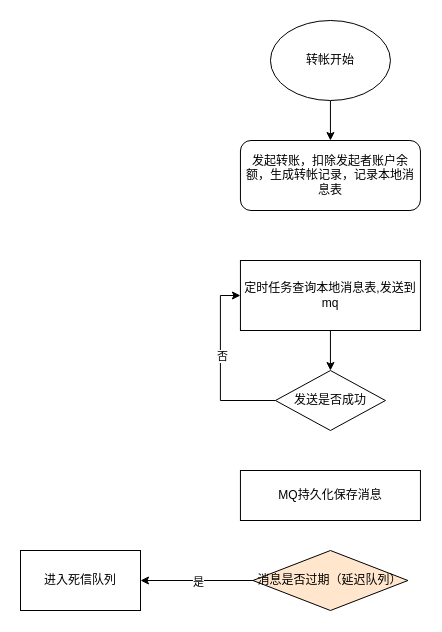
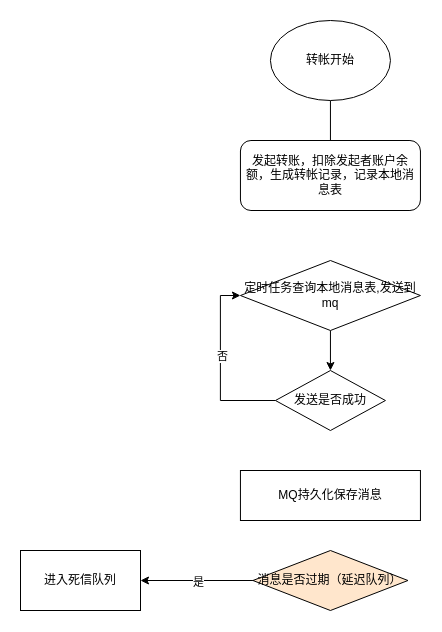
- <mxCell id="2" style="edgeStyle=orthogonalEdgeStyle;rounded=0;orthogonalLoop=1;jettySize=auto;html=1;entryX=0.5;entryY=0;entryDx=0;entryDy=0;" parent="1" source="3" target="4" edge="1"><mxGeometry relative="1" as="geometry" /></mxCell>
+ <mxCell id="2" style="edgeStyle=orthogonalEdgeStyle;rounded=0;orthogonalLoop=1;jettySize=auto;html=1;entryX=0.5;entryY=0;entryDx=0;entryDy=0;endArrow=none;" parent="1" source="3" target="4" edge="1"><mxGeometry relative="1" as="geometry" /></mxCell>
- <mxCell id="6" value="定时任务查询本地消息表,发送到mq" style="rounded=0;whiteSpace=wrap;html=1;" parent="1" vertex="1"><mxGeometry x="239.94" y="260" width="180" height="70" as="geometry" /></mxCell>
+ <mxCell id="6" value="定时任务查询本地消息表,发送到mq" style="rhombus;whiteSpace=wrap;html=1;" parent="1" vertex="1"><mxGeometry x="239.94" y="260" width="180" height="70" as="geometry" /></mxCell>
